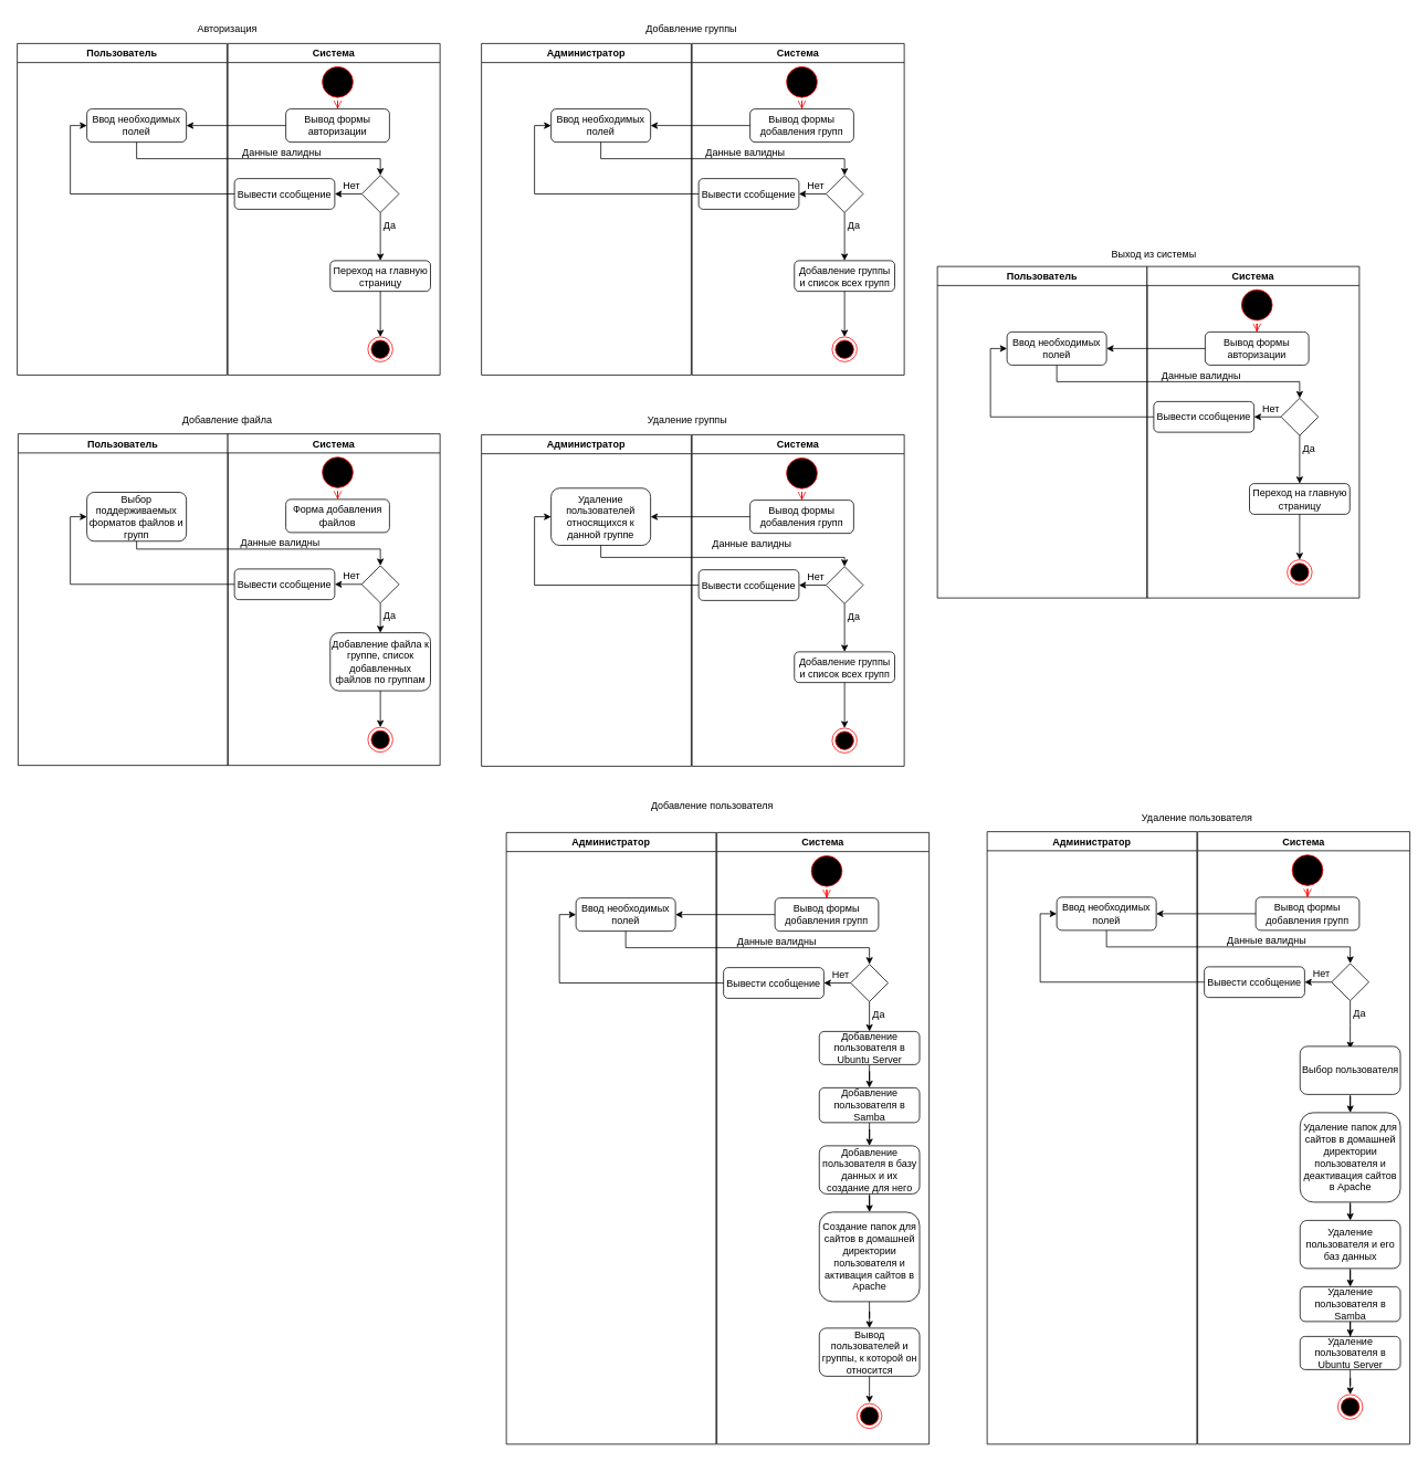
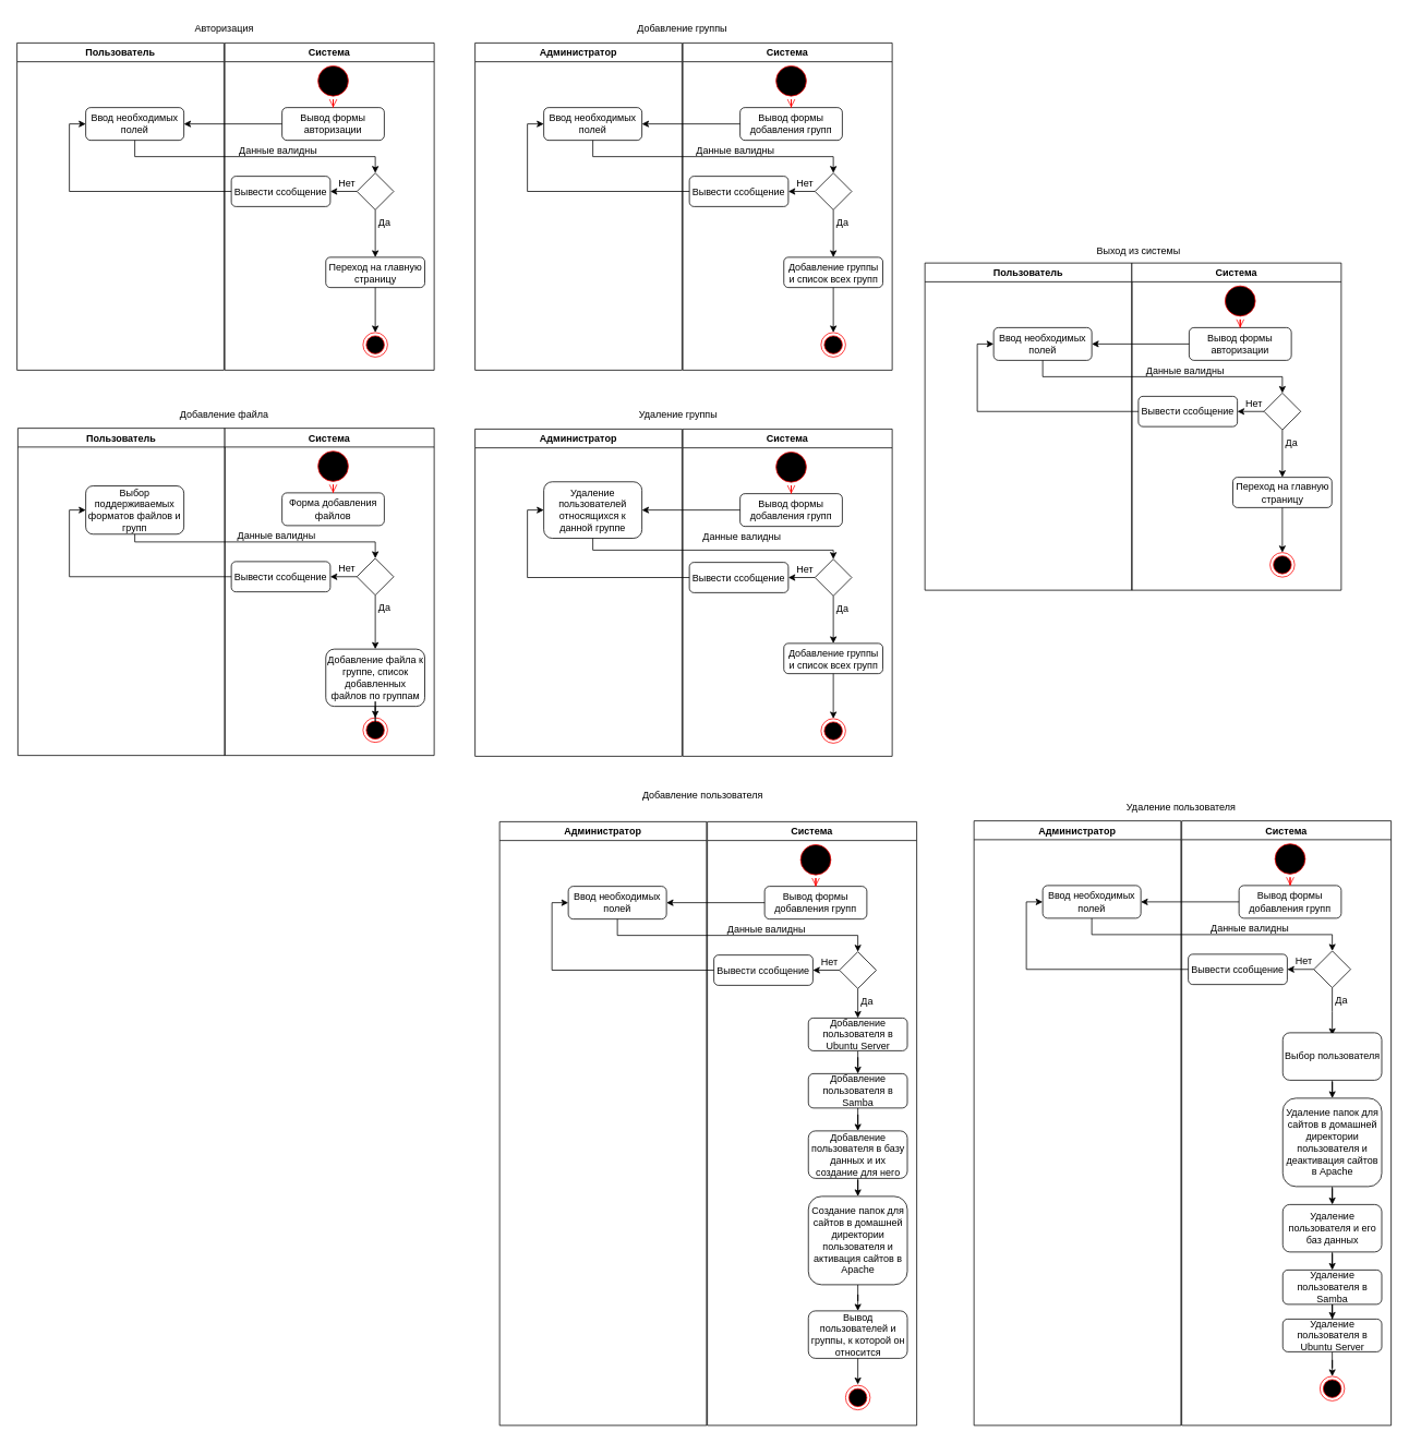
- <mxCell id="48" value="Добавление файла к группе, список добавленных файлов по группам" style="rounded=1;whiteSpace=wrap;html=1;" parent="44" vertex="1"><mxGeometry x="123.5" y="240" width="121" height="70" as="geometry" /></mxCell>
+ <mxCell id="48" value="Добавление файла к группе, список добавленных файлов по группам" style="rounded=1;whiteSpace=wrap;html=1;" parent="44" vertex="1"><mxGeometry x="123.5" y="270" width="121" height="70" as="geometry" /></mxCell>
